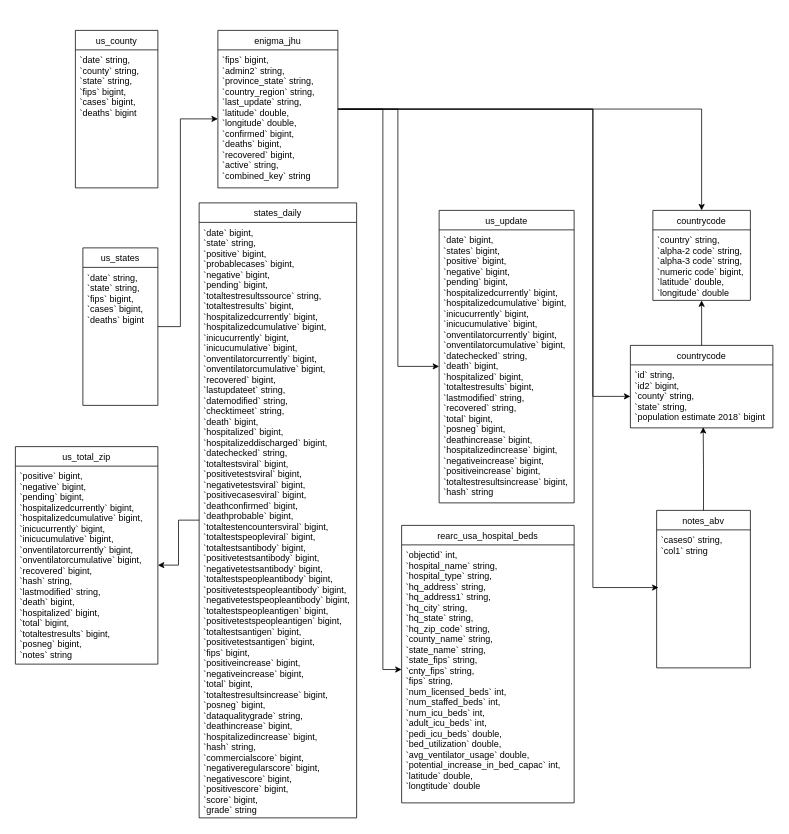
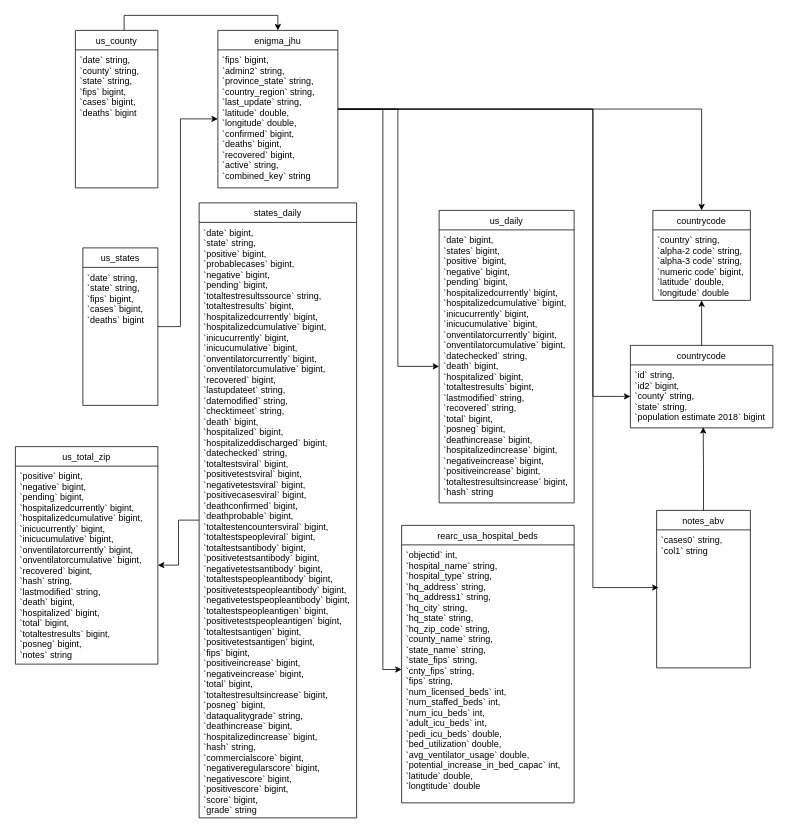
+ <mxCell id="21" style="edgeStyle=orthogonalEdgeStyle;rounded=0;orthogonalLoop=1;jettySize=auto;html=1;entryX=0.5;entryY=0;entryDx=0;entryDy=0;" edge="1" parent="1" source="22" target="7"><mxGeometry relative="1" as="geometry"><Array as="points"><mxPoint x="165" y="20" /><mxPoint x="370" y="20" /></Array></mxGeometry></mxCell>
- <mxCell id="24" value="us_update" style="swimlane;fontStyle=0;childLayout=stackLayout;horizontal=1;startSize=26;fillColor=none;horizontalStack=0;resizeParent=1;resizeParentMax=0;resizeLast=0;collapsible=1;marginBottom=0;" vertex="1" parent="1"><mxGeometry x="585" y="280" width="180" height="390" as="geometry" /></mxCell>
+ <mxCell id="24" value="us_daily" style="swimlane;fontStyle=0;childLayout=stackLayout;horizontal=1;startSize=26;fillColor=none;horizontalStack=0;resizeParent=1;resizeParentMax=0;resizeLast=0;collapsible=1;marginBottom=0;" vertex="1" parent="1"><mxGeometry x="585" y="280" width="180" height="390" as="geometry" /></mxCell>
